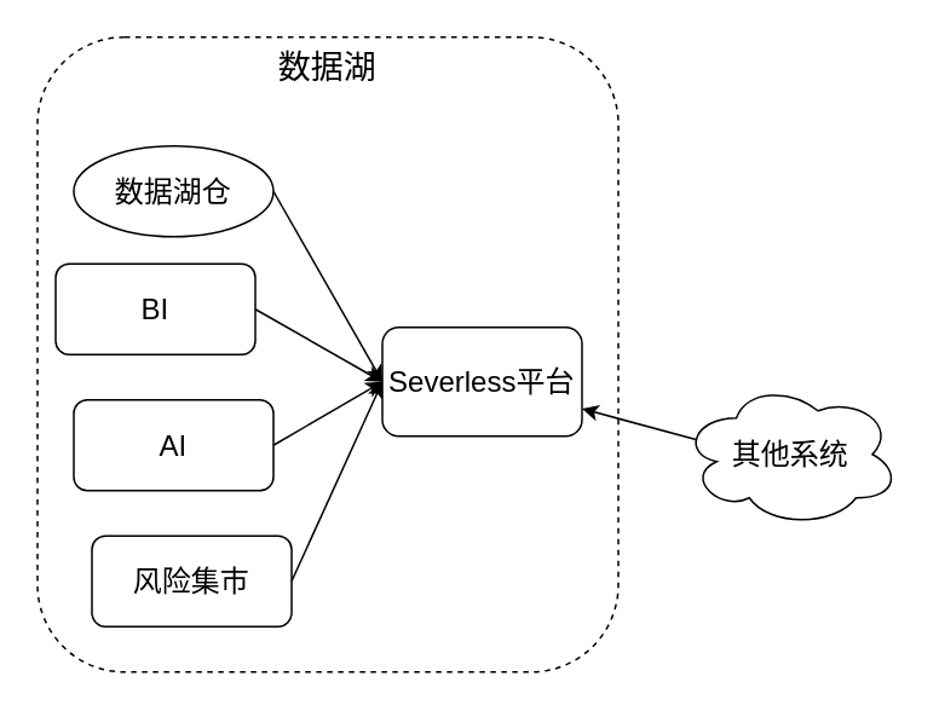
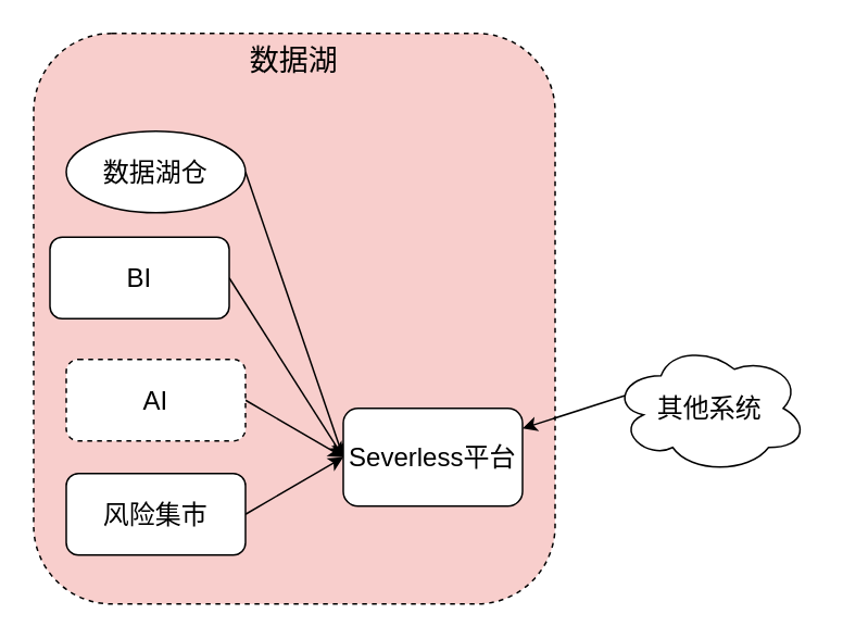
- <mxCell id="2" value="数据湖" style="rounded=1;whiteSpace=wrap;html=1;strokeColor=default;strokeWidth=1;fontSize=18;dashed=1;verticalAlign=top;align=center;" vertex="1" parent="1"><mxGeometry x="20" y="20" width="320" height="350" as="geometry" /></mxCell>
+ <mxCell id="2" value="数据湖" style="rounded=1;whiteSpace=wrap;html=1;strokeColor=default;strokeWidth=1;fontSize=18;dashed=1;verticalAlign=top;align=center;fillColor=#f8cecc;" vertex="1" parent="1"><mxGeometry x="20" y="20" width="320" height="350" as="geometry" /></mxCell>
- <mxCell id="11" value="Severless平台" style="rounded=1;whiteSpace=wrap;html=1;fontSize=16;" vertex="1" parent="1"><mxGeometry x="210" y="180" width="110" height="60" as="geometry" /></mxCell>
+ <mxCell id="11" value="Severless平台" style="rounded=1;whiteSpace=wrap;html=1;fontSize=16;" vertex="1" parent="1"><mxGeometry x="210" y="250" width="110" height="60" as="geometry" /></mxCell>
- <mxCell id="6" value="AI" style="rounded=1;whiteSpace=wrap;html=1;fontSize=16;" vertex="1" parent="1"><mxGeometry x="40" y="220" width="110" height="50" as="geometry" /></mxCell>
+ <mxCell id="6" value="AI" style="rounded=1;whiteSpace=wrap;html=1;fontSize=16;dashed=1;" vertex="1" parent="1"><mxGeometry x="40" y="220" width="110" height="50" as="geometry" /></mxCell>
- <mxCell id="10" value="风险集市" style="rounded=1;whiteSpace=wrap;html=1;fontSize=16;" vertex="1" parent="1"><mxGeometry x="50" y="295" width="110" height="50" as="geometry" /></mxCell>
+ <mxCell id="10" value="风险集市" style="rounded=1;whiteSpace=wrap;html=1;fontSize=16;" vertex="1" parent="1"><mxGeometry x="40" y="290" width="110" height="50" as="geometry" /></mxCell>
